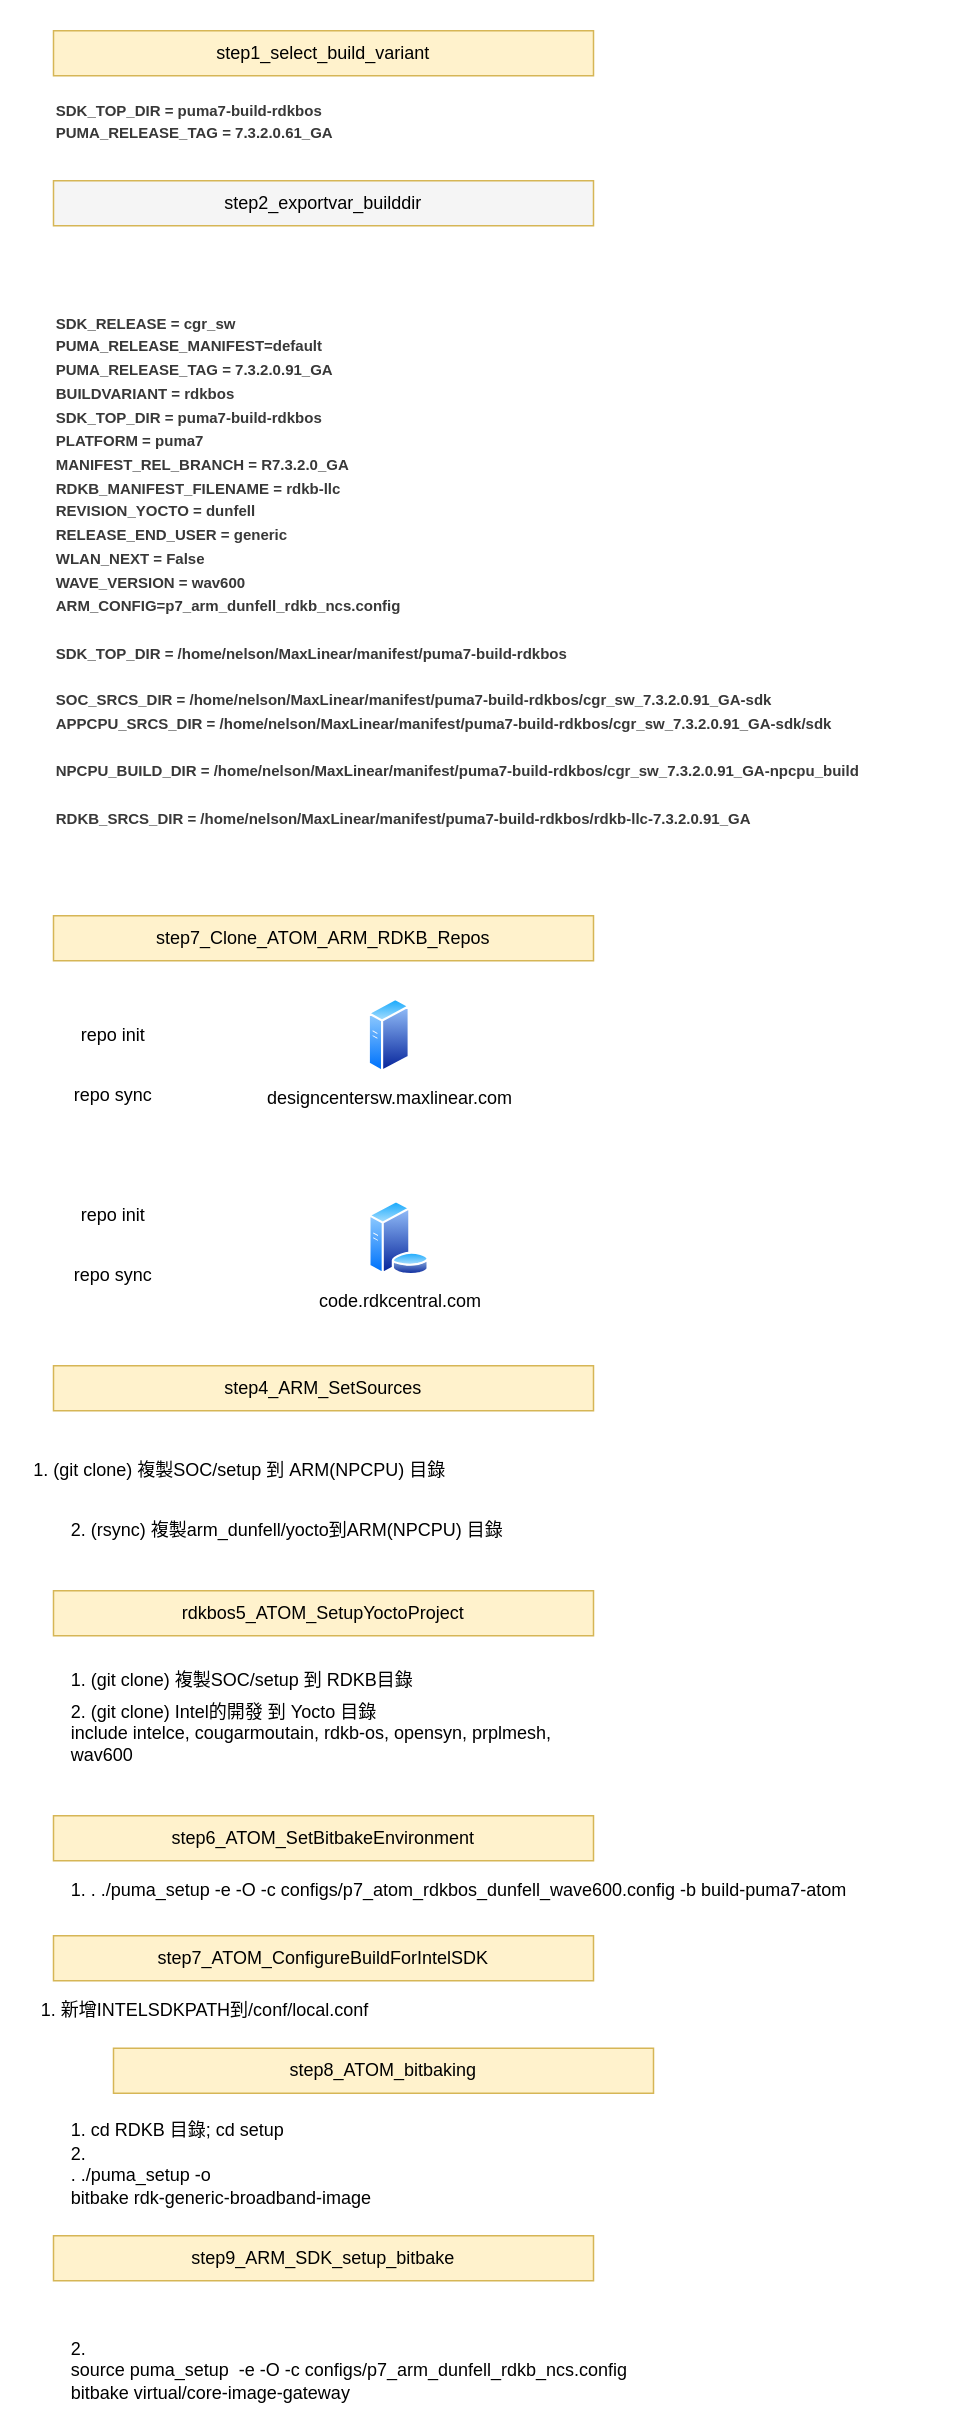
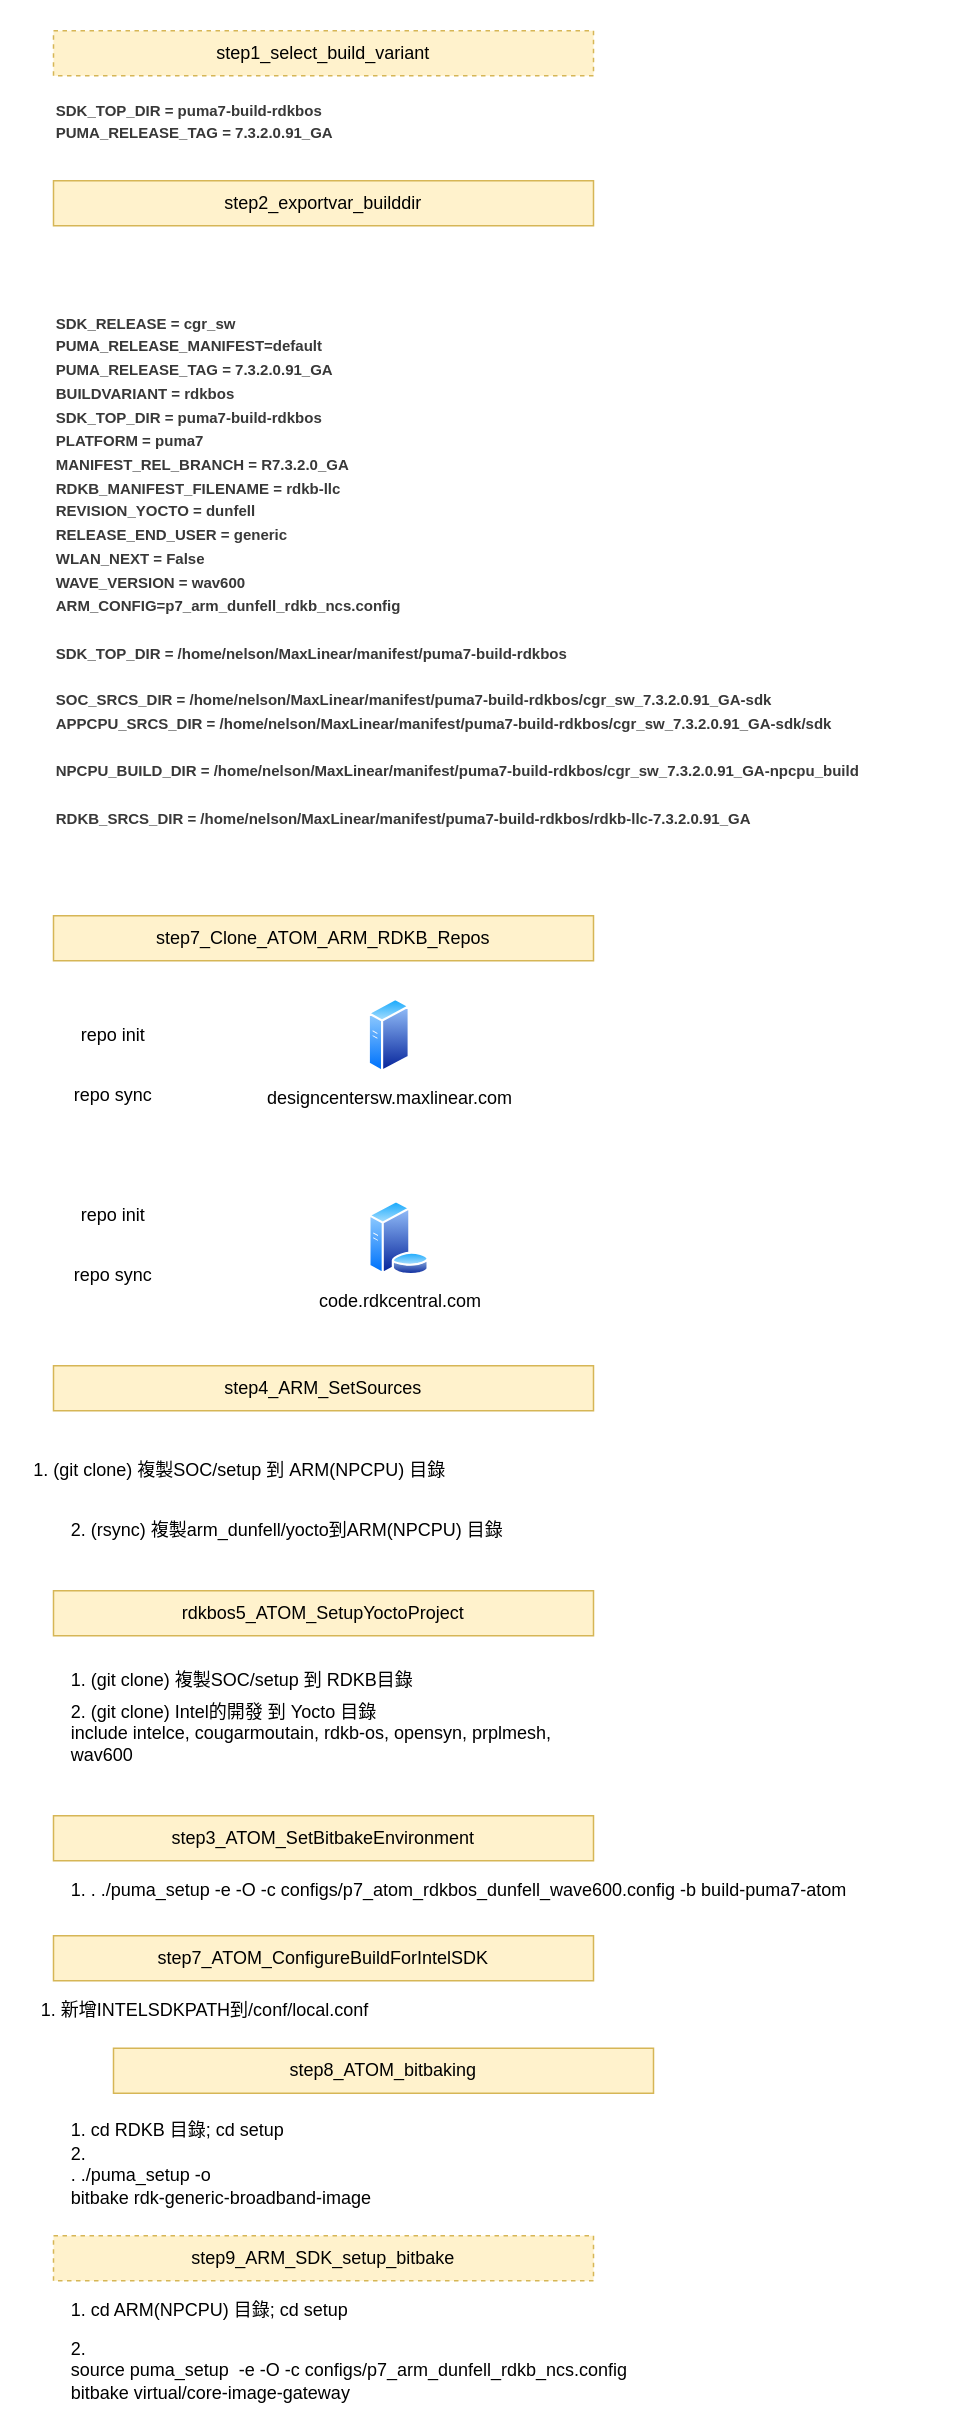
- <mxCell id="8" value="step1_select_build_variant" style="rounded=0;whiteSpace=wrap;html=1;fillColor=#fff2cc;strokeColor=#d6b656;align=center;" vertex="1" parent="1"><mxGeometry y="20" width="360" height="30" as="geometry" x="35" /></mxCell>
+ <mxCell id="8" value="step1_select_build_variant" style="rounded=0;whiteSpace=wrap;html=1;fillColor=#fff2cc;strokeColor=#d6b656;align=center;dashed=1;" vertex="1" parent="1"><mxGeometry y="20" width="360" height="30" as="geometry" x="35" /></mxCell>
- <mxCell id="11" value="&lt;font style=&quot;font-size: 10px&quot;&gt;&lt;b&gt;&lt;span style=&quot;color: rgb(56 , 56 , 56) ; font-family: , &amp;#34;blinkmacsystemfont&amp;#34; , &amp;#34;segoe ui&amp;#34; , &amp;#34;roboto&amp;#34; , &amp;#34;oxygen&amp;#34; , &amp;#34;ubuntu&amp;#34; , &amp;#34;cantarell&amp;#34; , &amp;#34;fira sans&amp;#34; , &amp;#34;droid sans&amp;#34; , &amp;#34;helvetica neue&amp;#34; , sans-serif&quot;&gt;&lt;font&gt;SDK_TOP_DIR =&amp;nbsp;puma7-build-rdkbos&lt;br&gt;&lt;/font&gt;&lt;/span&gt;&lt;span style=&quot;color: rgb(56 , 56 , 56) ; font-family: , &amp;#34;blinkmacsystemfont&amp;#34; , &amp;#34;segoe ui&amp;#34; , &amp;#34;roboto&amp;#34; , &amp;#34;oxygen&amp;#34; , &amp;#34;ubuntu&amp;#34; , &amp;#34;cantarell&amp;#34; , &amp;#34;fira sans&amp;#34; , &amp;#34;droid sans&amp;#34; , &amp;#34;helvetica neue&amp;#34; , sans-serif&quot;&gt;PUMA_RELEASE_TAG =&amp;nbsp;7.3.2.0.61_GA&lt;/span&gt;&lt;/b&gt;&lt;/font&gt;&lt;span style=&quot;color: rgb(56 , 56 , 56) ; font-family: , &amp;#34;blinkmacsystemfont&amp;#34; , &amp;#34;segoe ui&amp;#34; , &amp;#34;roboto&amp;#34; , &amp;#34;oxygen&amp;#34; , &amp;#34;ubuntu&amp;#34; , &amp;#34;cantarell&amp;#34; , &amp;#34;fira sans&amp;#34; , &amp;#34;droid sans&amp;#34; , &amp;#34;helvetica neue&amp;#34; , sans-serif&quot;&gt;&lt;font style=&quot;font-size: 10px&quot;&gt;&lt;br&gt;&lt;/font&gt;&lt;/span&gt;" style="text;html=1;strokeColor=none;fillColor=none;align=left;verticalAlign=middle;whiteSpace=wrap;rounded=0;" vertex="1" parent="1"><mxGeometry y="70" width="360" height="20" as="geometry" x="35" /></mxCell>
+ <mxCell id="11" value="&lt;font style=&quot;font-size: 10px&quot;&gt;&lt;b&gt;&lt;span style=&quot;color: rgb(56 , 56 , 56) ; font-family: , &amp;#34;blinkmacsystemfont&amp;#34; , &amp;#34;segoe ui&amp;#34; , &amp;#34;roboto&amp;#34; , &amp;#34;oxygen&amp;#34; , &amp;#34;ubuntu&amp;#34; , &amp;#34;cantarell&amp;#34; , &amp;#34;fira sans&amp;#34; , &amp;#34;droid sans&amp;#34; , &amp;#34;helvetica neue&amp;#34; , sans-serif&quot;&gt;&lt;font&gt;SDK_TOP_DIR =&amp;nbsp;puma7-build-rdkbos&lt;br&gt;&lt;/font&gt;&lt;/span&gt;&lt;span style=&quot;color: rgb(56 , 56 , 56) ; font-family: , &amp;#34;blinkmacsystemfont&amp;#34; , &amp;#34;segoe ui&amp;#34; , &amp;#34;roboto&amp;#34; , &amp;#34;oxygen&amp;#34; , &amp;#34;ubuntu&amp;#34; , &amp;#34;cantarell&amp;#34; , &amp;#34;fira sans&amp;#34; , &amp;#34;droid sans&amp;#34; , &amp;#34;helvetica neue&amp;#34; , sans-serif&quot;&gt;PUMA_RELEASE_TAG =&amp;nbsp;7.3.2.0.91_GA&lt;/span&gt;&lt;/b&gt;&lt;/font&gt;&lt;span style=&quot;color: rgb(56 , 56 , 56) ; font-family: , &amp;#34;blinkmacsystemfont&amp;#34; , &amp;#34;segoe ui&amp;#34; , &amp;#34;roboto&amp;#34; , &amp;#34;oxygen&amp;#34; , &amp;#34;ubuntu&amp;#34; , &amp;#34;cantarell&amp;#34; , &amp;#34;fira sans&amp;#34; , &amp;#34;droid sans&amp;#34; , &amp;#34;helvetica neue&amp;#34; , sans-serif&quot;&gt;&lt;font style=&quot;font-size: 10px&quot;&gt;&lt;br&gt;&lt;/font&gt;&lt;/span&gt;" style="text;html=1;strokeColor=none;fillColor=none;align=left;verticalAlign=middle;whiteSpace=wrap;rounded=0;" vertex="1" parent="1"><mxGeometry y="70" width="360" height="20" as="geometry" x="35" /></mxCell>
- <mxCell id="9" value="step2_exportvar_builddir" style="rounded=0;whiteSpace=wrap;html=1;fillColor=#f5f5f5;strokeColor=#d6b656;align=center;" vertex="1" parent="1"><mxGeometry y="120" width="360" height="30" as="geometry" x="35" /></mxCell>
+ <mxCell id="9" value="step2_exportvar_builddir" style="rounded=0;whiteSpace=wrap;html=1;fillColor=#fff2cc;strokeColor=#d6b656;align=center;" vertex="1" parent="1"><mxGeometry y="120" width="360" height="30" as="geometry" x="35" /></mxCell>
- <mxCell id="15" value="step6_ATOM_SetBitbakeEnvironment" style="rounded=0;whiteSpace=wrap;html=1;fillColor=#fff2cc;strokeColor=#d6b656;align=center;" vertex="1" parent="1"><mxGeometry y="1210" width="360" height="30" as="geometry" x="35" /></mxCell>
+ <mxCell id="15" value="step3_ATOM_SetBitbakeEnvironment" style="rounded=0;whiteSpace=wrap;html=1;fillColor=#fff2cc;strokeColor=#d6b656;align=center;" vertex="1" parent="1"><mxGeometry y="1210" width="360" height="30" as="geometry" x="35" /></mxCell>
- <mxCell id="18" value="step9_ARM_SDK_setup_bitbake" style="rounded=0;whiteSpace=wrap;html=1;fillColor=#fff2cc;strokeColor=#d6b656;align=center;" vertex="1" parent="1"><mxGeometry y="1490" width="360" height="30" as="geometry" x="35" /></mxCell>
+ <mxCell id="18" value="step9_ARM_SDK_setup_bitbake" style="rounded=0;whiteSpace=wrap;html=1;fillColor=#fff2cc;strokeColor=#d6b656;align=center;dashed=1;" vertex="1" parent="1"><mxGeometry y="1490" width="360" height="30" as="geometry" x="35" /></mxCell>
+ <mxCell id="27" value="1. cd ARM(NPCPU) 目錄; cd setup" style="text;html=1;strokeColor=none;fillColor=none;align=left;verticalAlign=middle;whiteSpace=wrap;rounded=0;" vertex="1" parent="1"><mxGeometry x="45" y="1530" width="580" height="20" as="geometry" /></mxCell>
